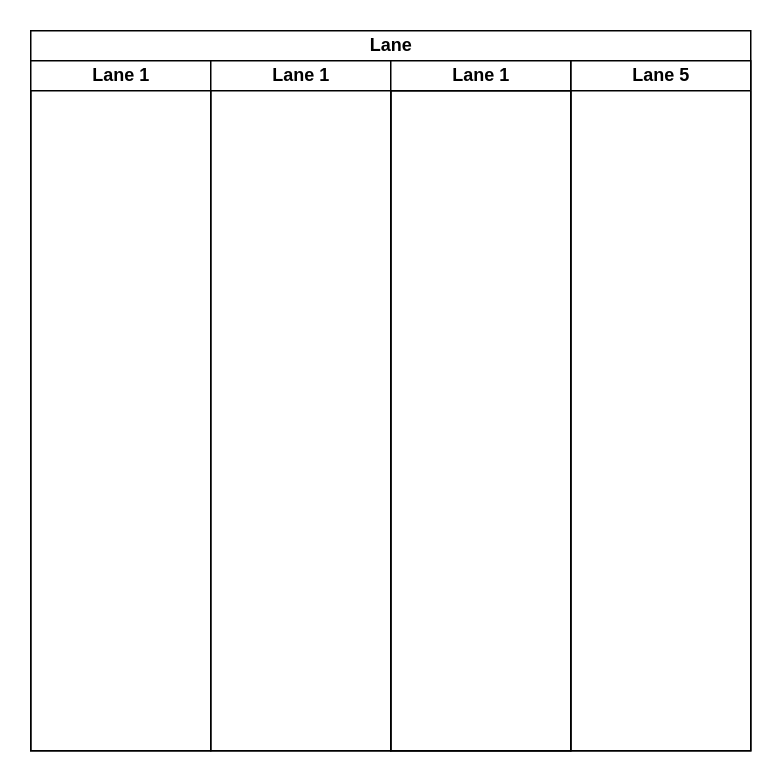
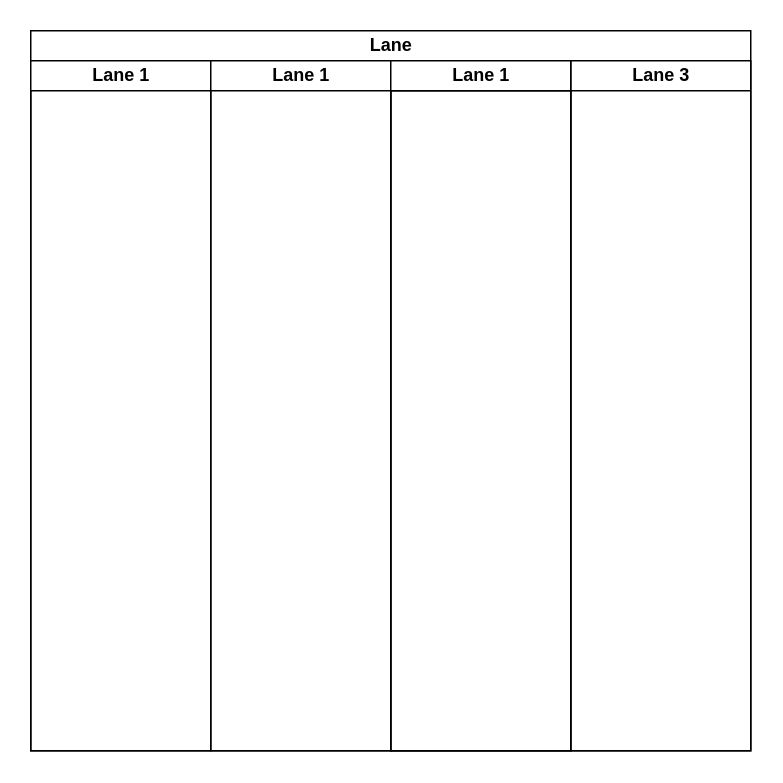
- <mxCell id="6" value="Lane 5" style="swimlane;startSize=20;html=1;" vertex="1" parent="2"><mxGeometry x="360" y="20" width="120" height="460" as="geometry" /></mxCell>
+ <mxCell id="6" value="Lane 3" style="swimlane;startSize=20;html=1;" vertex="1" parent="2"><mxGeometry x="360" y="20" width="120" height="460" as="geometry" /></mxCell>
